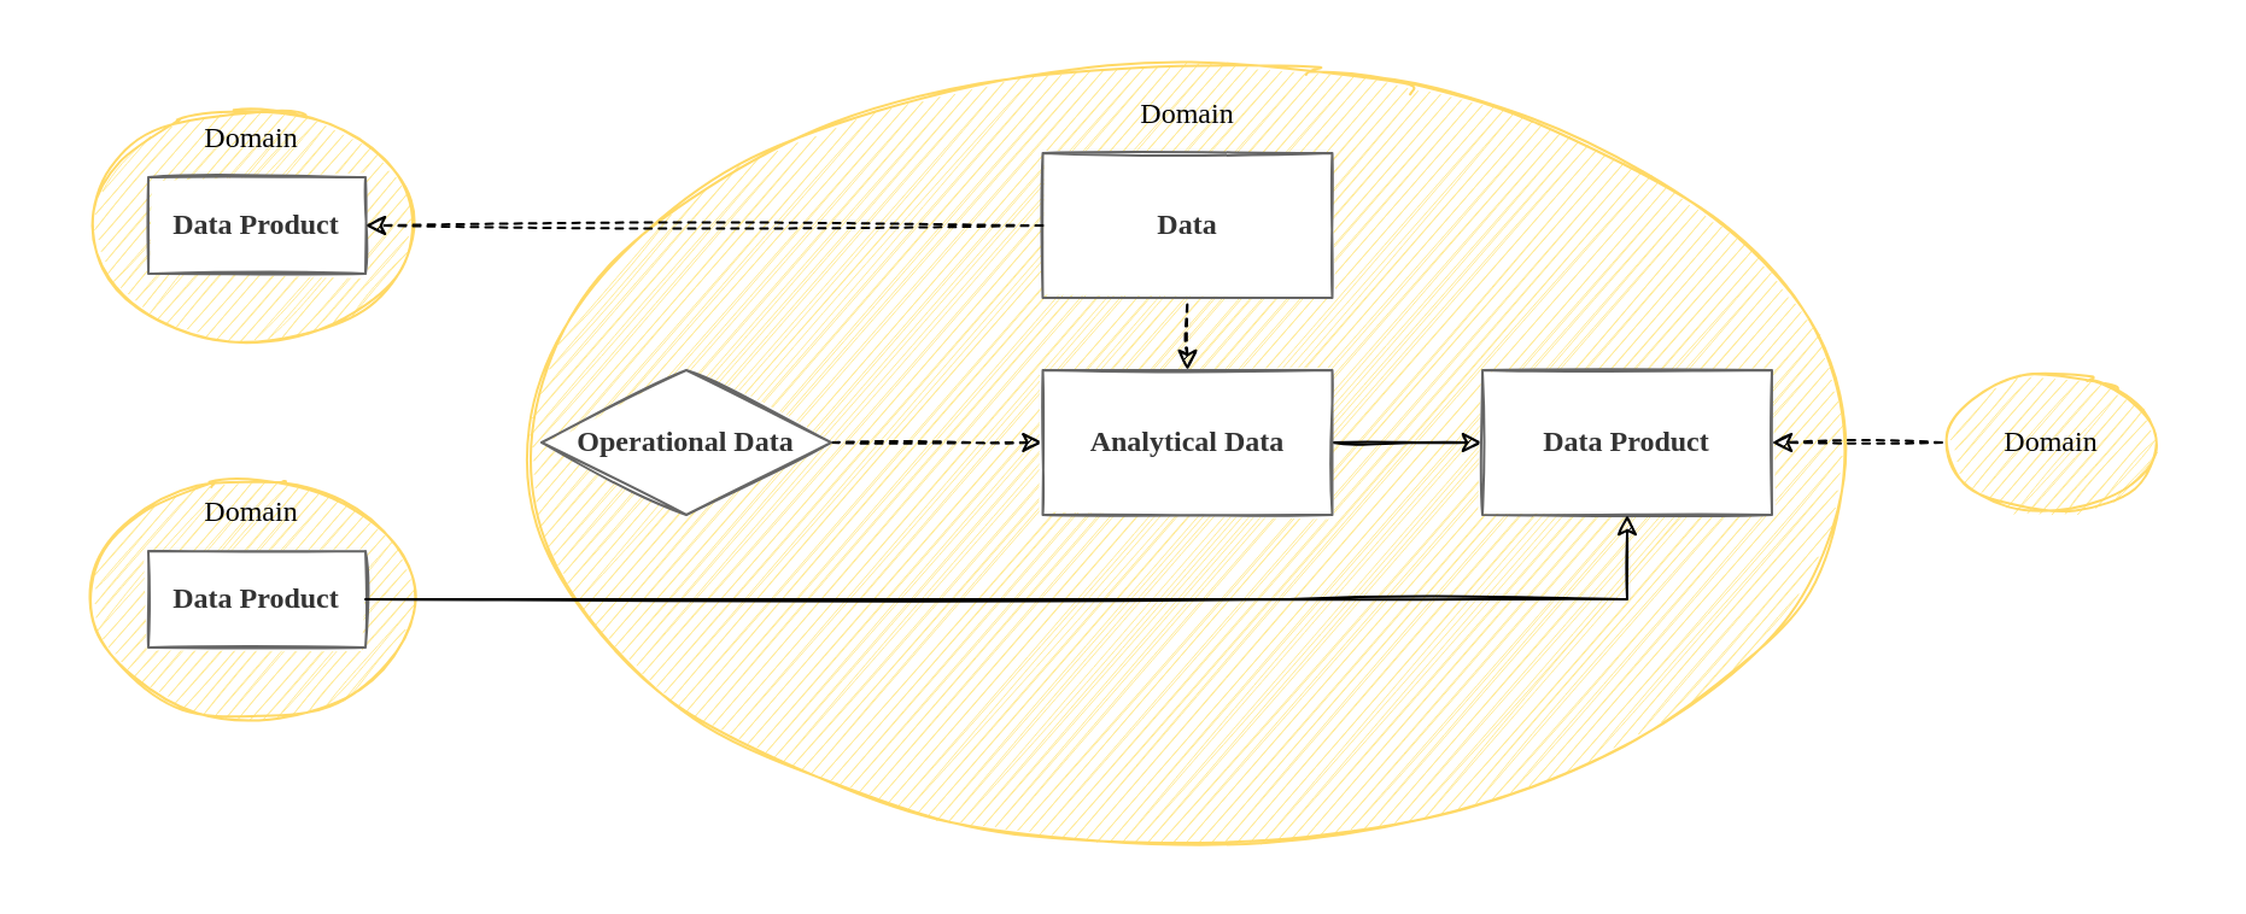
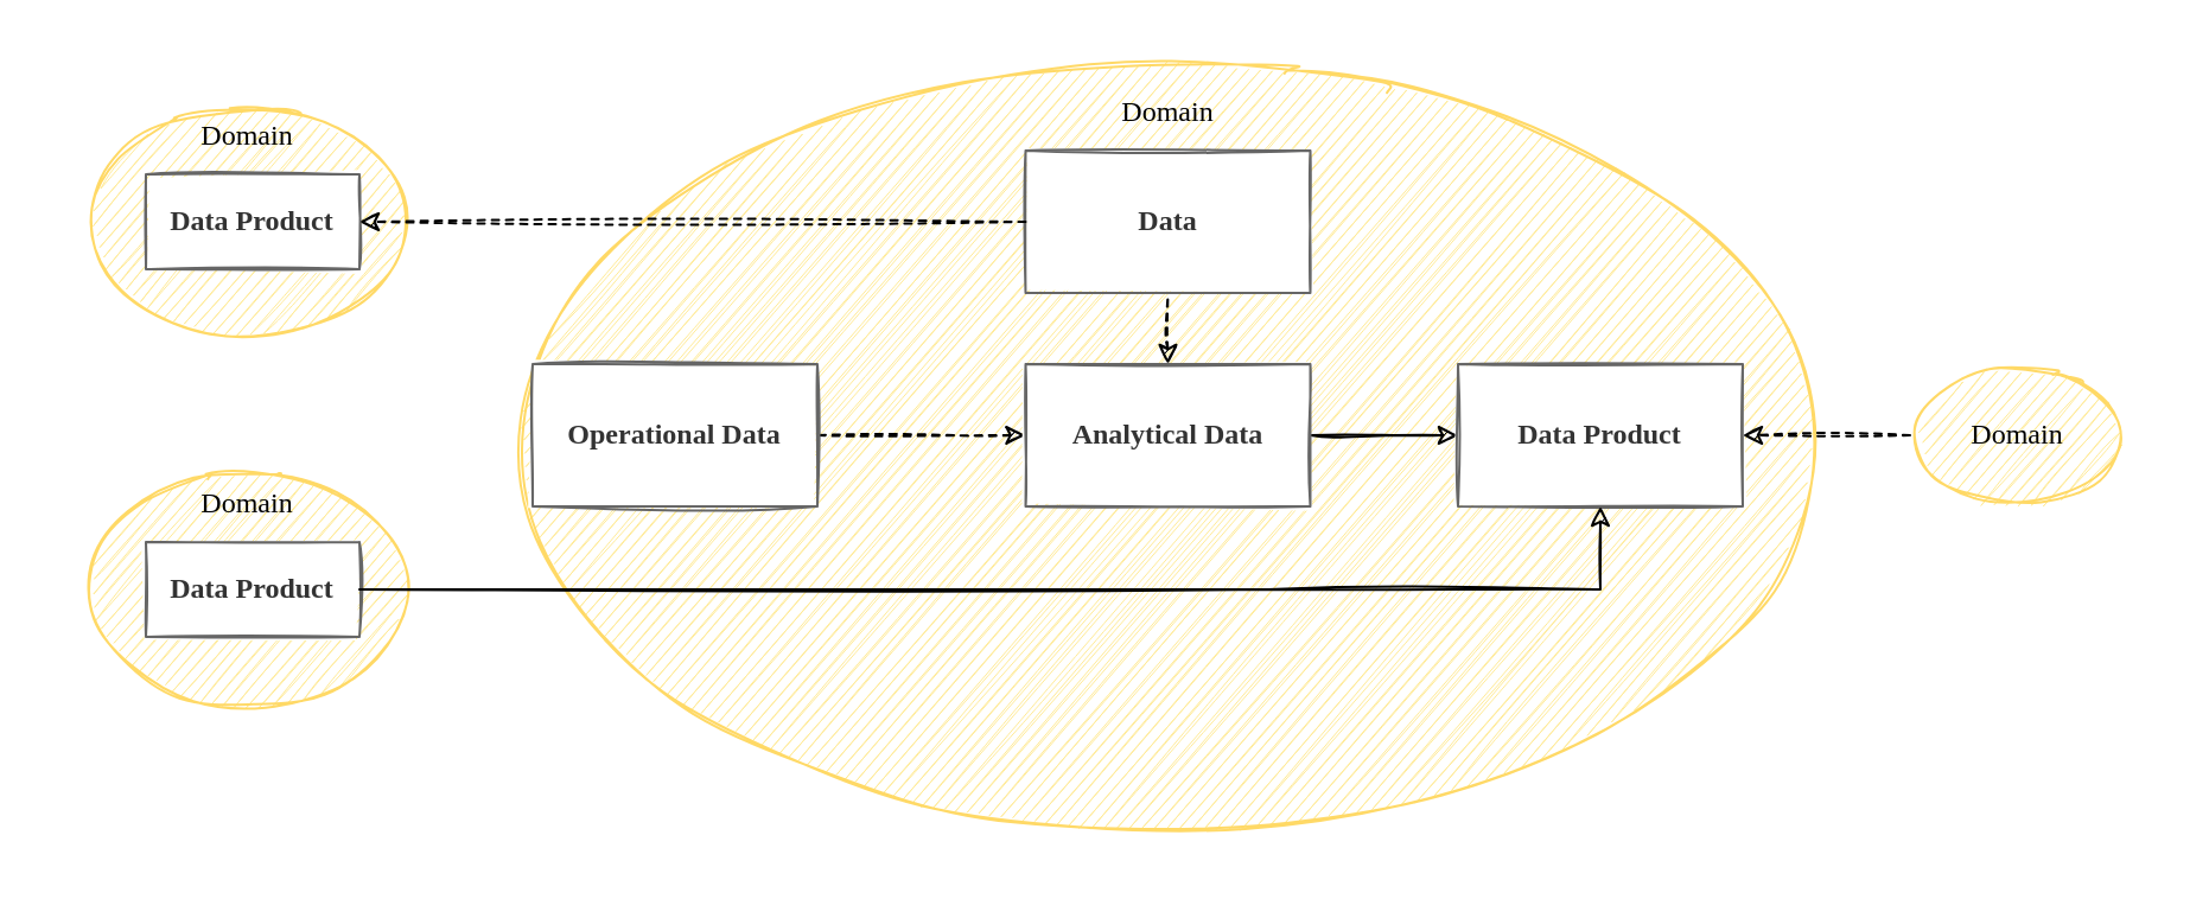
- <mxCell id="9" value="Operational Data" style="rhombus;whiteSpace=wrap;html=1;fillColor=#FFFFFF;fontColor=#333333;strokeColor=#666666;fontStyle=1;sketch=1;fontFamily=Architects Daughter;fontSource=https%3A%2F%2Ffonts.googleapis.com%2Fcss%3Ffamily%3DArchitects%2BDaughter;fillStyle=solid;" parent="1" vertex="1"><mxGeometry x="224" y="153" width="120" height="60" as="geometry" /></mxCell>
+ <mxCell id="9" value="Operational Data" style="rounded=0;whiteSpace=wrap;html=1;fillColor=#FFFFFF;fontColor=#333333;strokeColor=#666666;fontStyle=1;sketch=1;fontFamily=Architects Daughter;fontSource=https%3A%2F%2Ffonts.googleapis.com%2Fcss%3Ffamily%3DArchitects%2BDaughter;fillStyle=solid;" parent="1" vertex="1"><mxGeometry x="224" y="153" width="120" height="60" as="geometry" /></mxCell>
